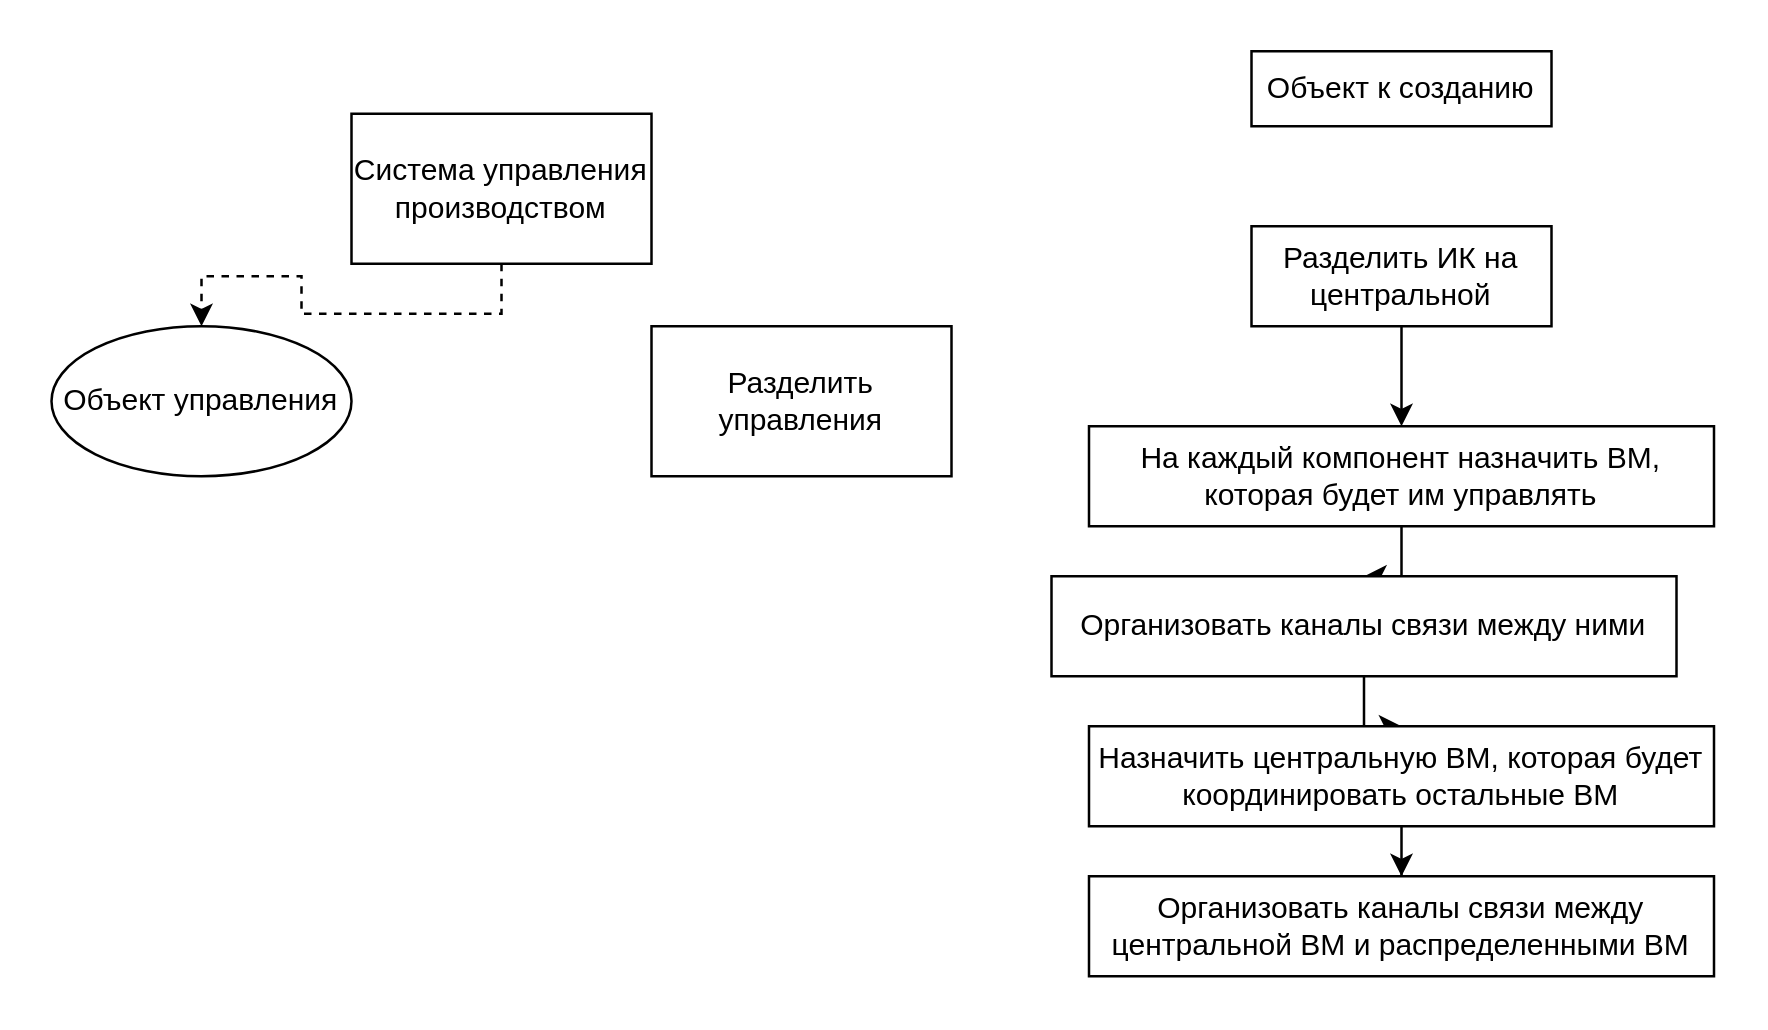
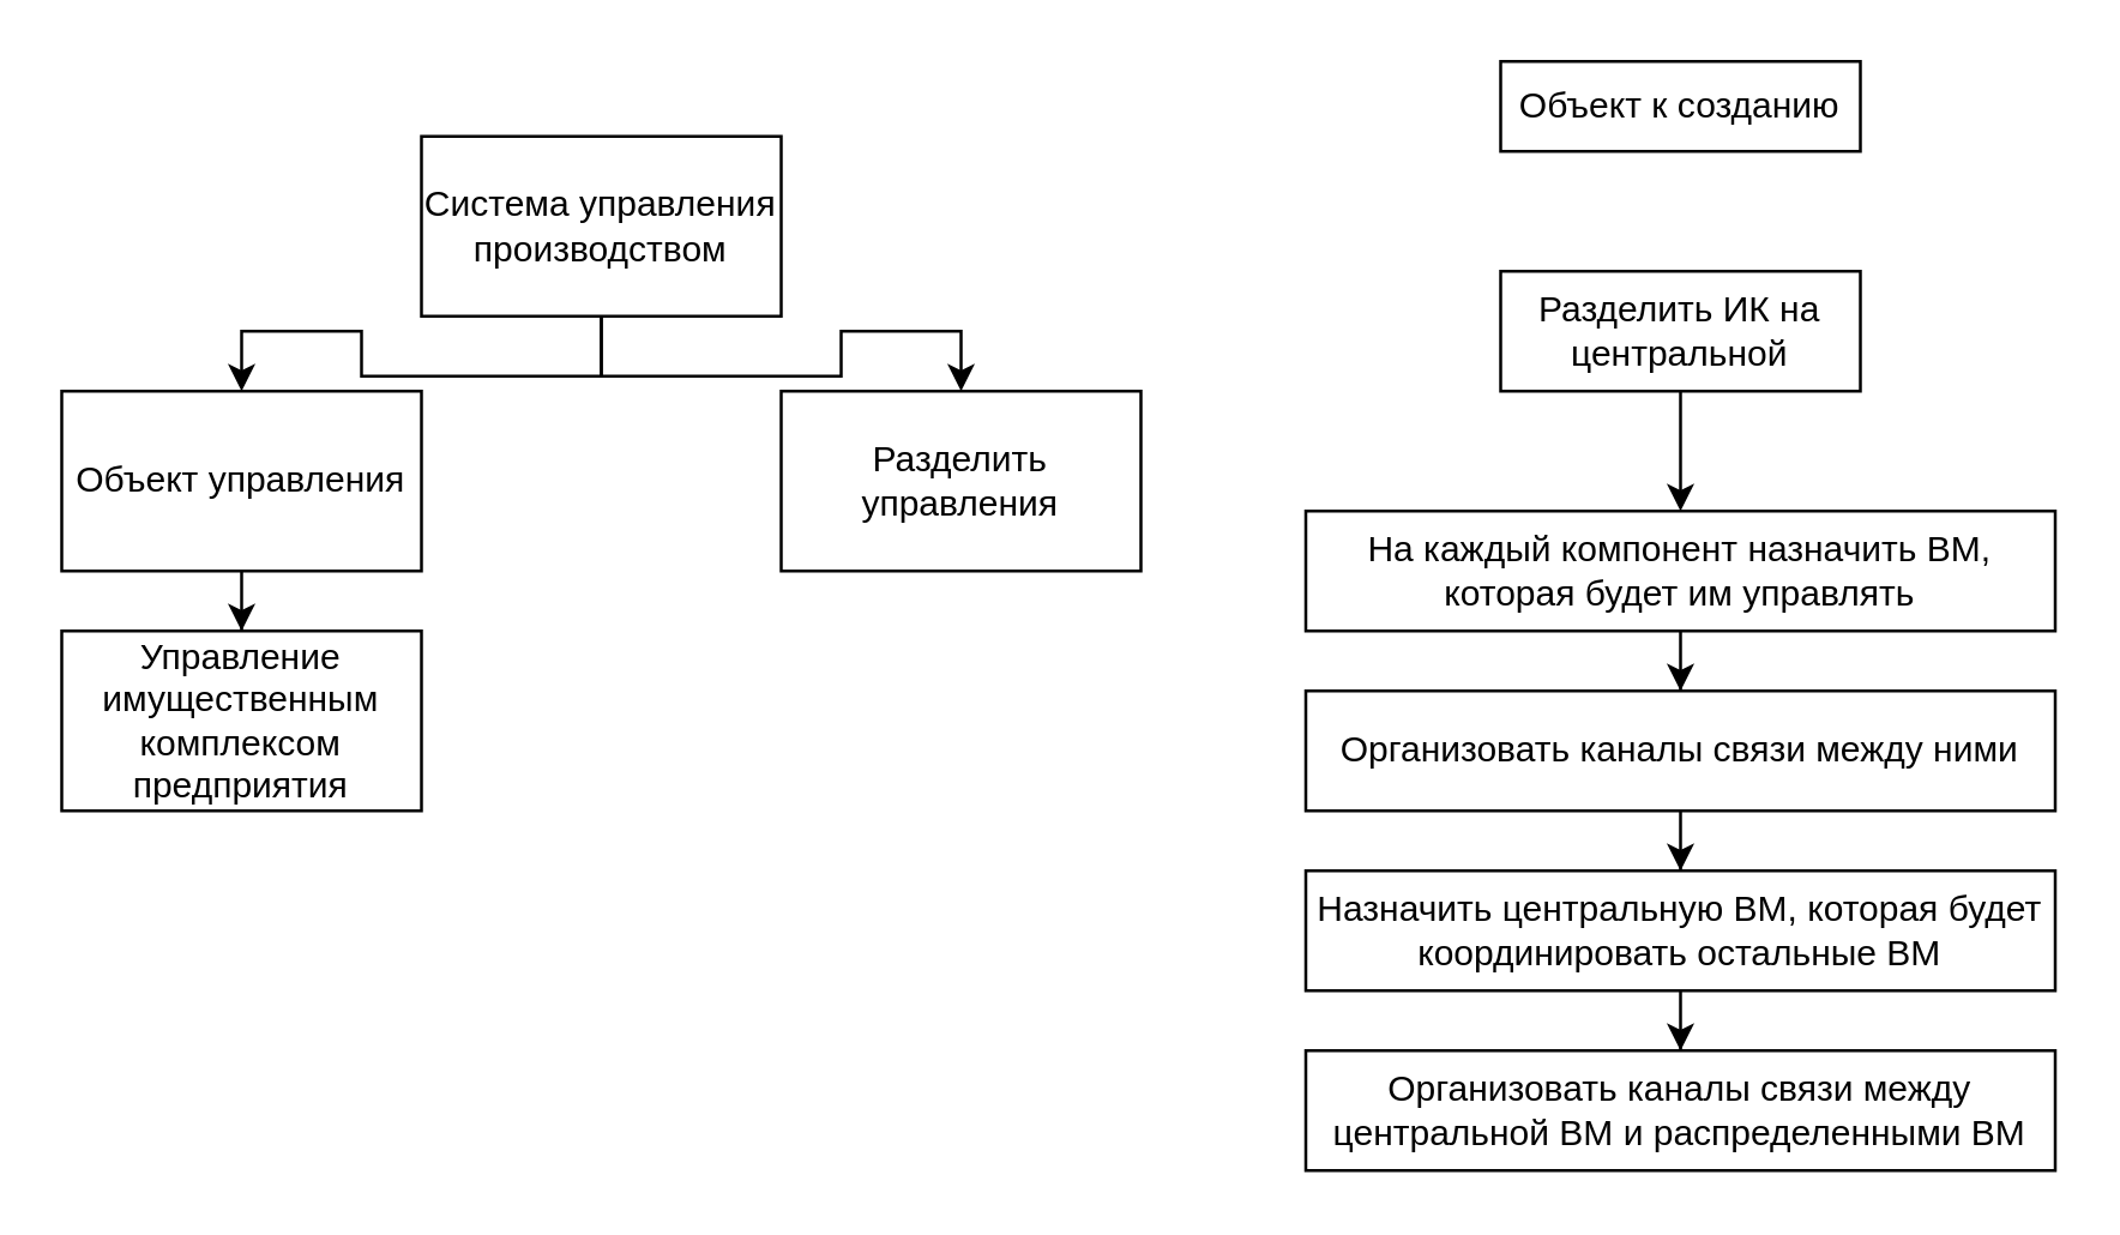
- <mxCell id="2" value="" style="edgeStyle=orthogonalEdgeStyle;rounded=0;orthogonalLoop=1;jettySize=auto;html=1;dashed=1;" edge="1" parent="1" source="4" target="6"><mxGeometry relative="1" as="geometry" /></mxCell>
+ <mxCell id="2" value="" style="edgeStyle=orthogonalEdgeStyle;rounded=0;orthogonalLoop=1;jettySize=auto;html=1;" edge="1" parent="1" source="4" target="6"><mxGeometry relative="1" as="geometry" /></mxCell>
+ <mxCell id="3" style="edgeStyle=orthogonalEdgeStyle;rounded=0;orthogonalLoop=1;jettySize=auto;html=1;entryX=0.5;entryY=0;entryDx=0;entryDy=0;" edge="1" parent="1" source="4" target="7"><mxGeometry relative="1" as="geometry" /></mxCell>
- <mxCell id="6" value="Объект управления" style="ellipse;whiteSpace=wrap;html=1;" vertex="1" parent="1"><mxGeometry x="20" y="130" width="120" height="60" as="geometry" /></mxCell>
+ <mxCell id="6" value="Объект управления" style="rounded=0;whiteSpace=wrap;html=1;" vertex="1" parent="1"><mxGeometry x="20" y="130" width="120" height="60" as="geometry" /></mxCell>
+ <mxCell id="5" value="" style="edgeStyle=orthogonalEdgeStyle;rounded=0;orthogonalLoop=1;jettySize=auto;html=1;" edge="1" parent="1" source="6" target="8"><mxGeometry relative="1" as="geometry" /></mxCell>
+ <mxCell id="8" value="Управление имущественным комплексом предприятия" style="rounded=0;whiteSpace=wrap;html=1;" vertex="1" parent="1"><mxGeometry x="20" y="210" width="120" height="60" as="geometry" /></mxCell>
- <mxCell id="15" value="Организовать каналы связи между ними" style="rounded=0;whiteSpace=wrap;html=1;" vertex="1" parent="1"><mxGeometry x="420" y="230" width="250" height="40" as="geometry" /></mxCell>
+ <mxCell id="15" value="Организовать каналы связи между ними" style="rounded=0;whiteSpace=wrap;html=1;" vertex="1" parent="1"><mxGeometry x="435" y="230" width="250" height="40" as="geometry" /></mxCell>
